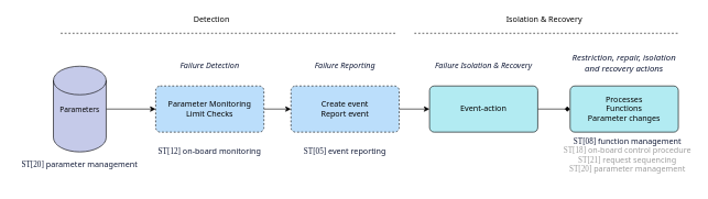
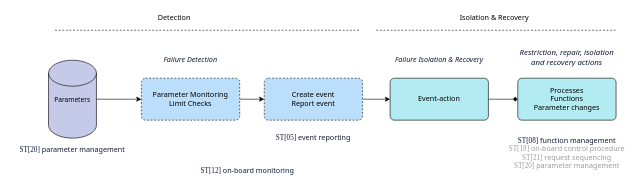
- <mxCell id="19" value="Detection" style="text;html=1;strokeColor=none;fillColor=none;align=center;verticalAlign=middle;whiteSpace=wrap;rounded=0;fontFamily=Noto Sans;fontSource=https%3A%2F%2Ffonts.googleapis.com%2Fcss%3Ffamily%3DNoto%2BSans;" parent="1" vertex="1"><mxGeometry x="267" y="20" width="106" height="20" as="geometry" /></mxCell>
+ <mxCell id="19" value="Detection" style="text;html=1;strokeColor=none;fillColor=none;align=center;verticalAlign=middle;whiteSpace=wrap;rounded=0;fontFamily=Noto Sans;fontSource=https%3A%2F%2Ffonts.googleapis.com%2Fcss%3Ffamily%3DNoto%2BSans;" parent="1" vertex="1"><mxGeometry x="237" y="20" width="106" height="20" as="geometry" /></mxCell>
- <mxCell id="13" value="Failure Reporting" style="text;html=1;strokeColor=none;fillColor=none;align=center;verticalAlign=middle;whiteSpace=wrap;rounded=0;fontFamily=Noto Sans;fontSize=12;fontColor=#111A37;fontStyle=2" parent="1" vertex="1"><mxGeometry x="430" y="90" width="184" height="20" as="geometry" /></mxCell>
- <mxCell id="6" value="&lt;font data-font-src=&quot;https://fonts.googleapis.com/css?family=PT+Mono&quot; face=&quot;PT Mono&quot;&gt;ST[12]&lt;/font&gt; on-board monitoring" style="text;html=1;strokeColor=none;fillColor=none;align=center;verticalAlign=middle;whiteSpace=wrap;rounded=0;fontFamily=Noto Sans;fontSize=12;fontColor=#111A37;" parent="1" vertex="1"><mxGeometry x="225" y="220" width="184" height="20" as="geometry" /></mxCell>
+ <mxCell id="6" value="&lt;font data-font-src=&quot;https://fonts.googleapis.com/css?family=PT+Mono&quot; face=&quot;PT Mono&quot;&gt;ST[12]&lt;/font&gt; on-board monitoring" style="text;html=1;strokeColor=none;fillColor=none;align=center;verticalAlign=middle;whiteSpace=wrap;rounded=0;fontFamily=Noto Sans;fontSize=12;fontColor=#111A37;" parent="1" vertex="1"><mxGeometry x="320" y="275" width="184" height="20" as="geometry" /></mxCell>
- <mxCell id="18" value="&lt;div&gt;&lt;font data-font-src=&quot;https://fonts.googleapis.com/css?family=PT+Mono&quot; face=&quot;PT Mono&quot;&gt;ST[08]&lt;/font&gt; function management&lt;/div&gt;&lt;div&gt;&lt;font data-font-src=&quot;https://fonts.googleapis.com/css?family=PT+Mono&quot; face=&quot;PT Mono&quot; color=&quot;#9C9C9C&quot;&gt;ST[18]&lt;/font&gt;&lt;font color=&quot;#9C9C9C&quot;&gt; on-board control procedure&lt;/font&gt;&lt;/div&gt;&lt;div&gt;&lt;div&gt;&lt;font data-font-src=&quot;https://fonts.googleapis.com/css?family=PT+Mono&quot; face=&quot;PT Mono&quot; color=&quot;#9C9C9C&quot;&gt;ST[21]&lt;/font&gt;&lt;font color=&quot;#9C9C9C&quot;&gt; request sequencing&lt;/font&gt;&lt;/div&gt;&lt;div&gt;&lt;div&gt;&lt;font data-font-src=&quot;https://fonts.googleapis.com/css?family=PT+Mono&quot; face=&quot;PT Mono&quot; color=&quot;#9C9C9C&quot;&gt;ST[20]&lt;/font&gt;&lt;font color=&quot;#9C9C9C&quot;&gt; parameter management&lt;/font&gt;&lt;br&gt;&lt;/div&gt;&lt;/div&gt;&lt;/div&gt;" style="text;html=1;strokeColor=none;fillColor=none;align=center;verticalAlign=middle;whiteSpace=wrap;rounded=0;fontFamily=Noto Sans;fontSize=12;fontColor=#111A37;" parent="1" vertex="1"><mxGeometry x="845" y="210" width="210" height="50" as="geometry" /></mxCell>
+ <mxCell id="18" value="&lt;div&gt;&lt;font data-font-src=&quot;https://fonts.googleapis.com/css?family=PT+Mono&quot; face=&quot;PT Mono&quot;&gt;ST[08]&lt;/font&gt; function management&lt;/div&gt;&lt;div&gt;&lt;font data-font-src=&quot;https://fonts.googleapis.com/css?family=PT+Mono&quot; face=&quot;PT Mono&quot; color=&quot;#9C9C9C&quot;&gt;ST[18]&lt;/font&gt;&lt;font color=&quot;#9C9C9C&quot;&gt; on-board control procedure&lt;/font&gt;&lt;/div&gt;&lt;div&gt;&lt;div&gt;&lt;font data-font-src=&quot;https://fonts.googleapis.com/css?family=PT+Mono&quot; face=&quot;PT Mono&quot; color=&quot;#9C9C9C&quot;&gt;ST[21]&lt;/font&gt;&lt;font color=&quot;#9C9C9C&quot;&gt; request sequencing&lt;/font&gt;&lt;/div&gt;&lt;div&gt;&lt;div&gt;&lt;font data-font-src=&quot;https://fonts.googleapis.com/css?family=PT+Mono&quot; face=&quot;PT Mono&quot; color=&quot;#9C9C9C&quot;&gt;ST[20]&lt;/font&gt;&lt;font color=&quot;#9C9C9C&quot;&gt; parameter management&lt;/font&gt;&lt;br&gt;&lt;/div&gt;&lt;/div&gt;&lt;/div&gt;" style="text;html=1;strokeColor=none;fillColor=none;align=center;verticalAlign=middle;whiteSpace=wrap;rounded=0;fontFamily=Noto Sans;fontSize=12;fontColor=#111A37;" parent="1" vertex="1"><mxGeometry x="840" y="230" width="210" height="50" as="geometry" /></mxCell>
